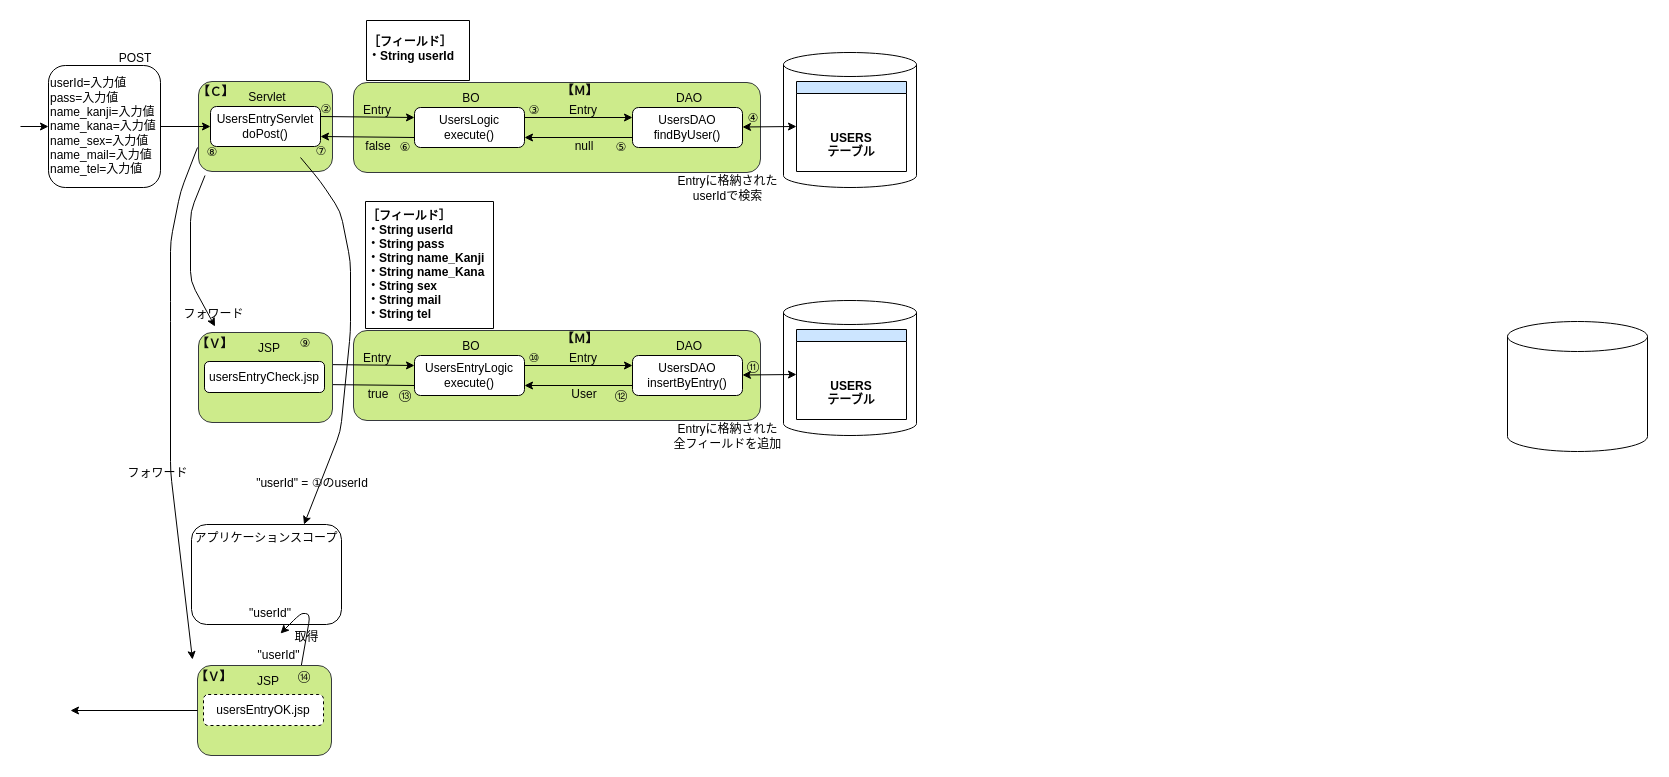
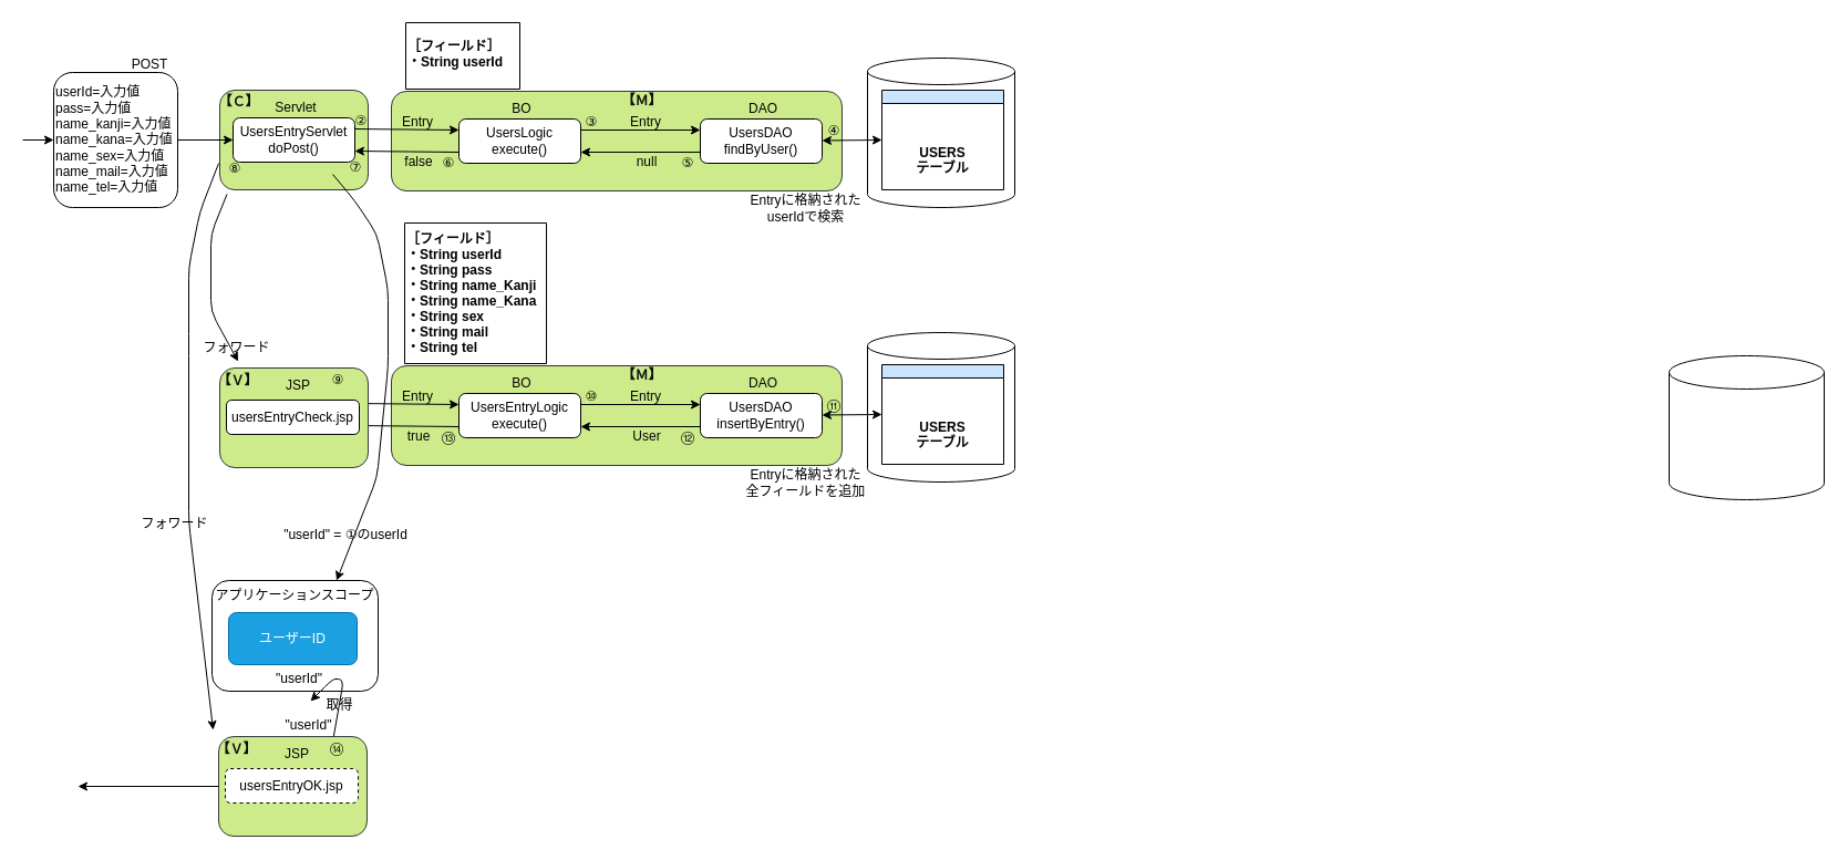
+ <mxCell id="5" value="ユーザーID" style="rounded=1;whiteSpace=wrap;html=1;fillColor=#1ba1e2;fontColor=#ffffff;strokeColor=#006EAF;" parent="1" vertex="1"><mxGeometry x="206" y="553" width="116" height="47" as="geometry" /></mxCell>
